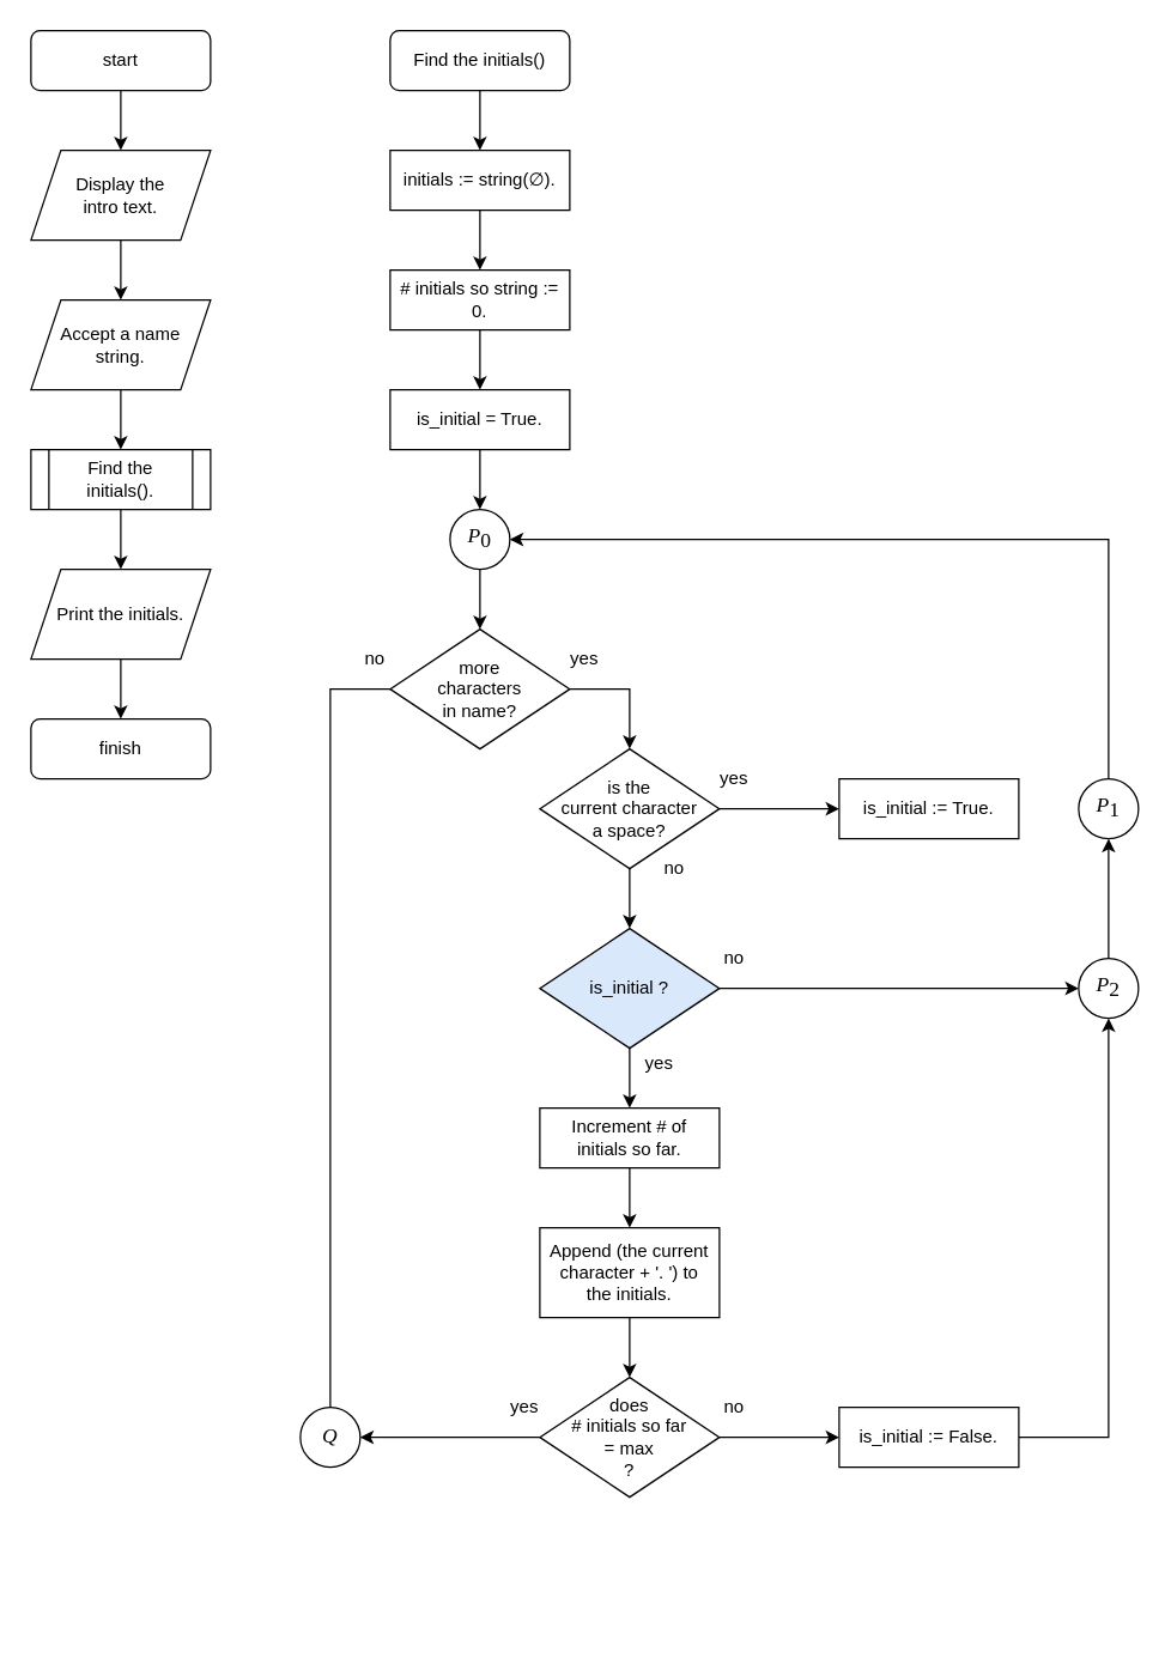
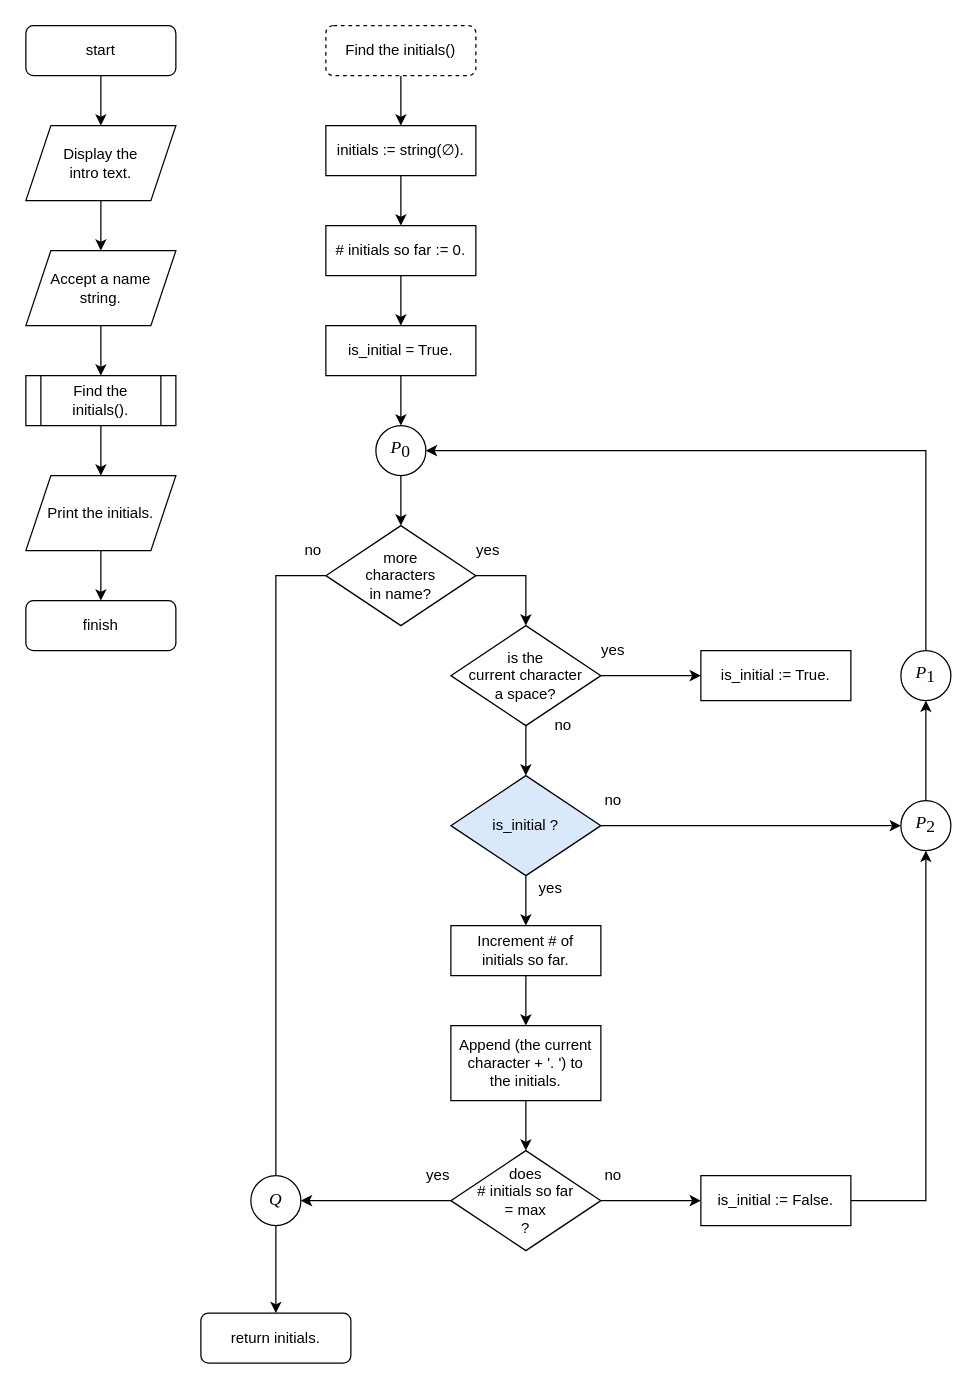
- <mxCell id="14" value="Find the initials()" style="rounded=1;whiteSpace=wrap;html=1;" vertex="1" parent="1"><mxGeometry x="260" y="20" width="120" height="40" as="geometry" /></mxCell>
+ <mxCell id="14" value="Find the initials()" style="rounded=1;whiteSpace=wrap;html=1;dashed=1;" vertex="1" parent="1"><mxGeometry x="260" y="20" width="120" height="40" as="geometry" /></mxCell>
- <mxCell id="23" value="# initials so string := 0." style="rounded=0;whiteSpace=wrap;html=1;" vertex="1" parent="1"><mxGeometry x="260" y="180" width="120" height="40" as="geometry" /></mxCell>
+ <mxCell id="23" value="# initials so far := 0." style="rounded=0;whiteSpace=wrap;html=1;" vertex="1" parent="1"><mxGeometry x="260" y="180" width="120" height="40" as="geometry" /></mxCell>
+ <mxCell id="47" style="edgeStyle=orthogonalEdgeStyle;rounded=0;orthogonalLoop=1;jettySize=auto;html=1;entryX=0.5;entryY=0;entryDx=0;entryDy=0;" edge="1" parent="1" source="48" target="46"><mxGeometry relative="1" as="geometry" /></mxCell>
+ <mxCell id="46" value="return initials." style="rounded=1;whiteSpace=wrap;html=1;" vertex="1" parent="1"><mxGeometry x="160" y="1050" width="120" height="40" as="geometry" /></mxCell>
